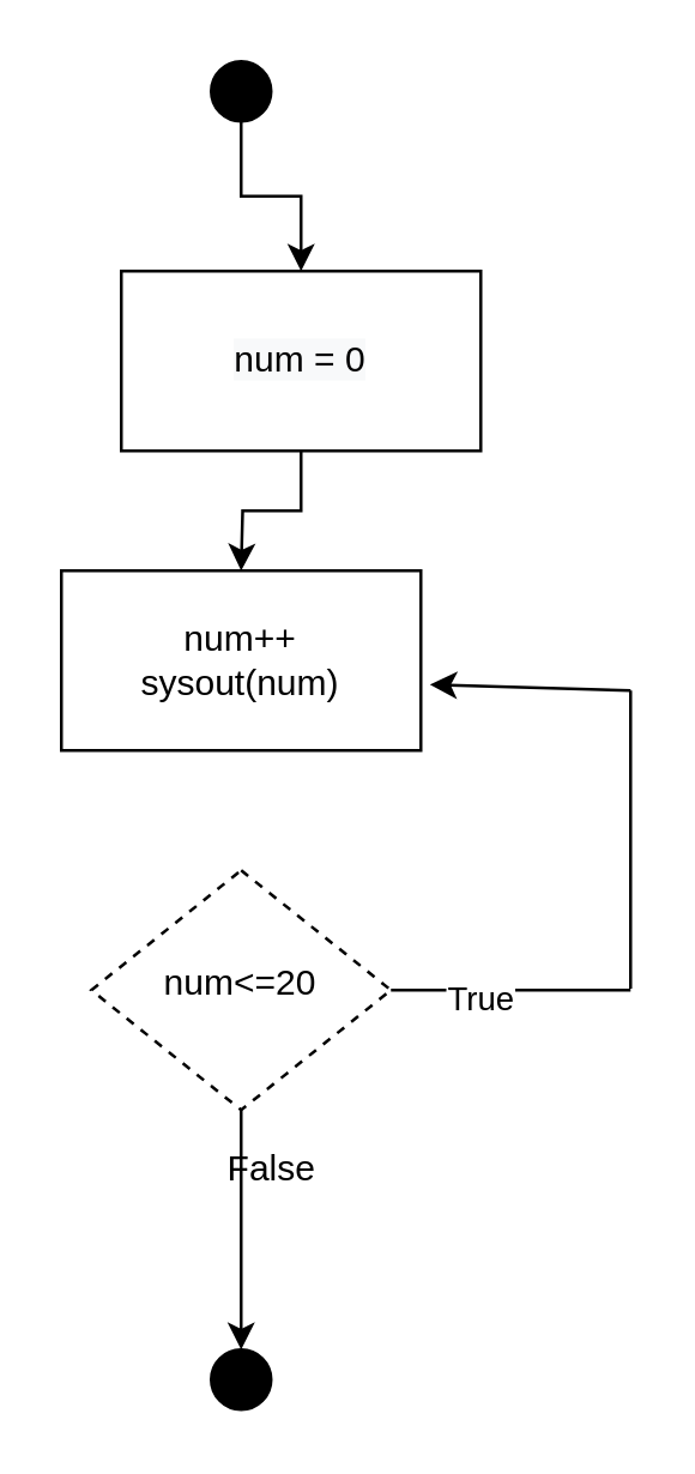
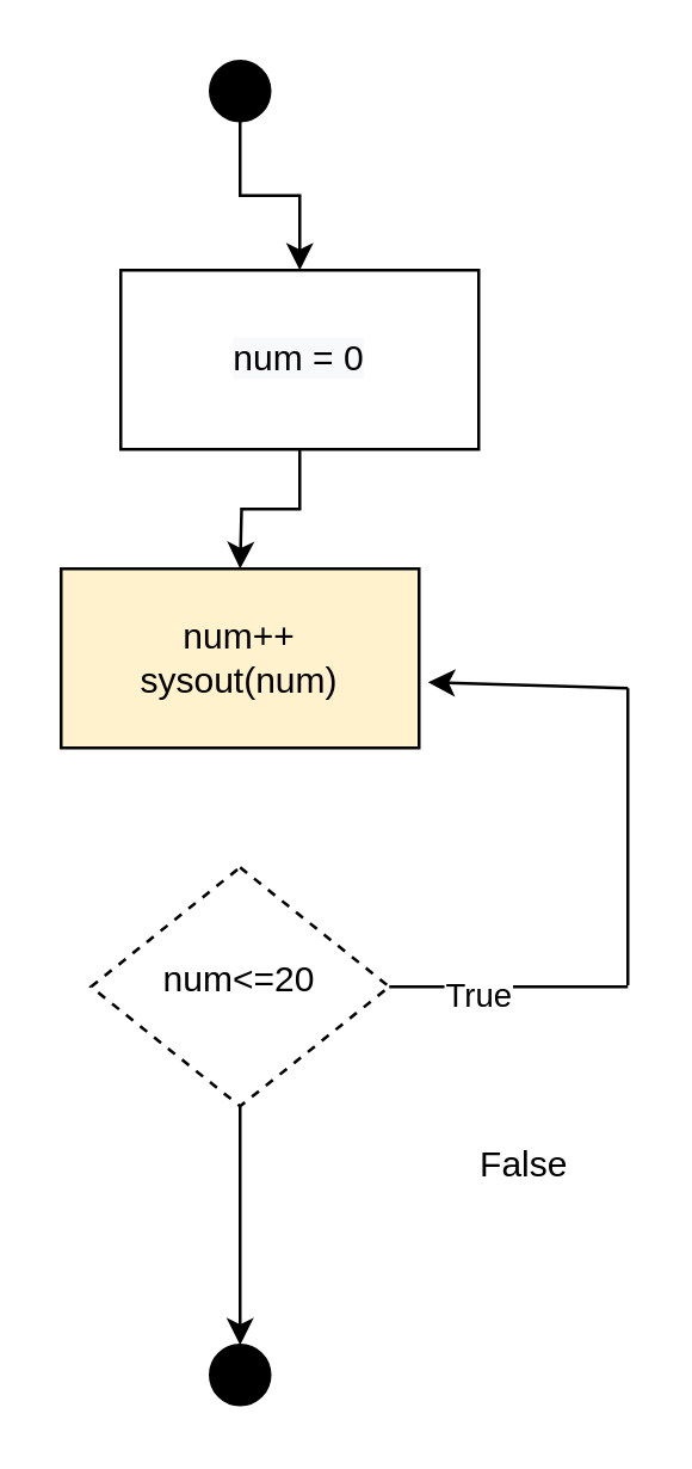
- <mxCell id="7" value="num++&lt;br&gt;sysout(num)&lt;br&gt;" style="rounded=0;whiteSpace=wrap;html=1;" vertex="1" parent="1"><mxGeometry x="20" y="190" width="120" height="60" as="geometry" /></mxCell>
+ <mxCell id="7" value="num++&lt;br&gt;sysout(num)&lt;br&gt;" style="rounded=0;whiteSpace=wrap;html=1;fillColor=#fff2cc;" vertex="1" parent="1"><mxGeometry x="20" y="190" width="120" height="60" as="geometry" /></mxCell>
- <mxCell id="14" value="False" style="text;html=1;align=center;verticalAlign=middle;resizable=0;points=[];autosize=1;strokeColor=none;fillColor=none;" vertex="1" parent="1"><mxGeometry x="65" y="375" width="50" height="30" as="geometry" /></mxCell>
+ <mxCell id="14" value="False" style="text;html=1;align=center;verticalAlign=middle;resizable=0;points=[];autosize=1;strokeColor=none;fillColor=none;" vertex="1" parent="1"><mxGeometry x="150" y="375" width="50" height="30" as="geometry" /></mxCell>
